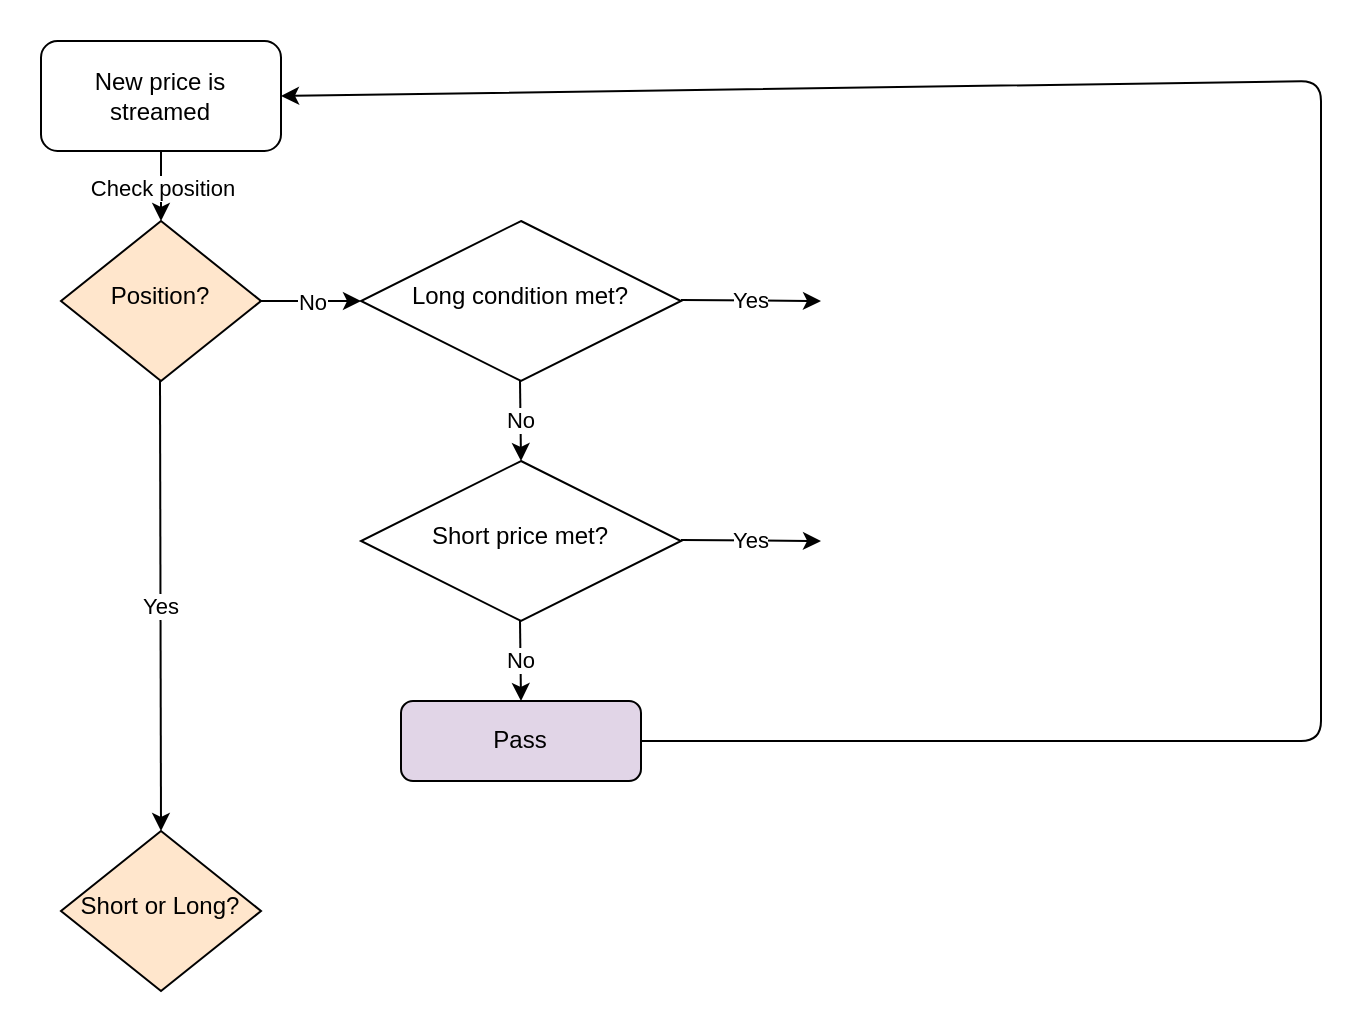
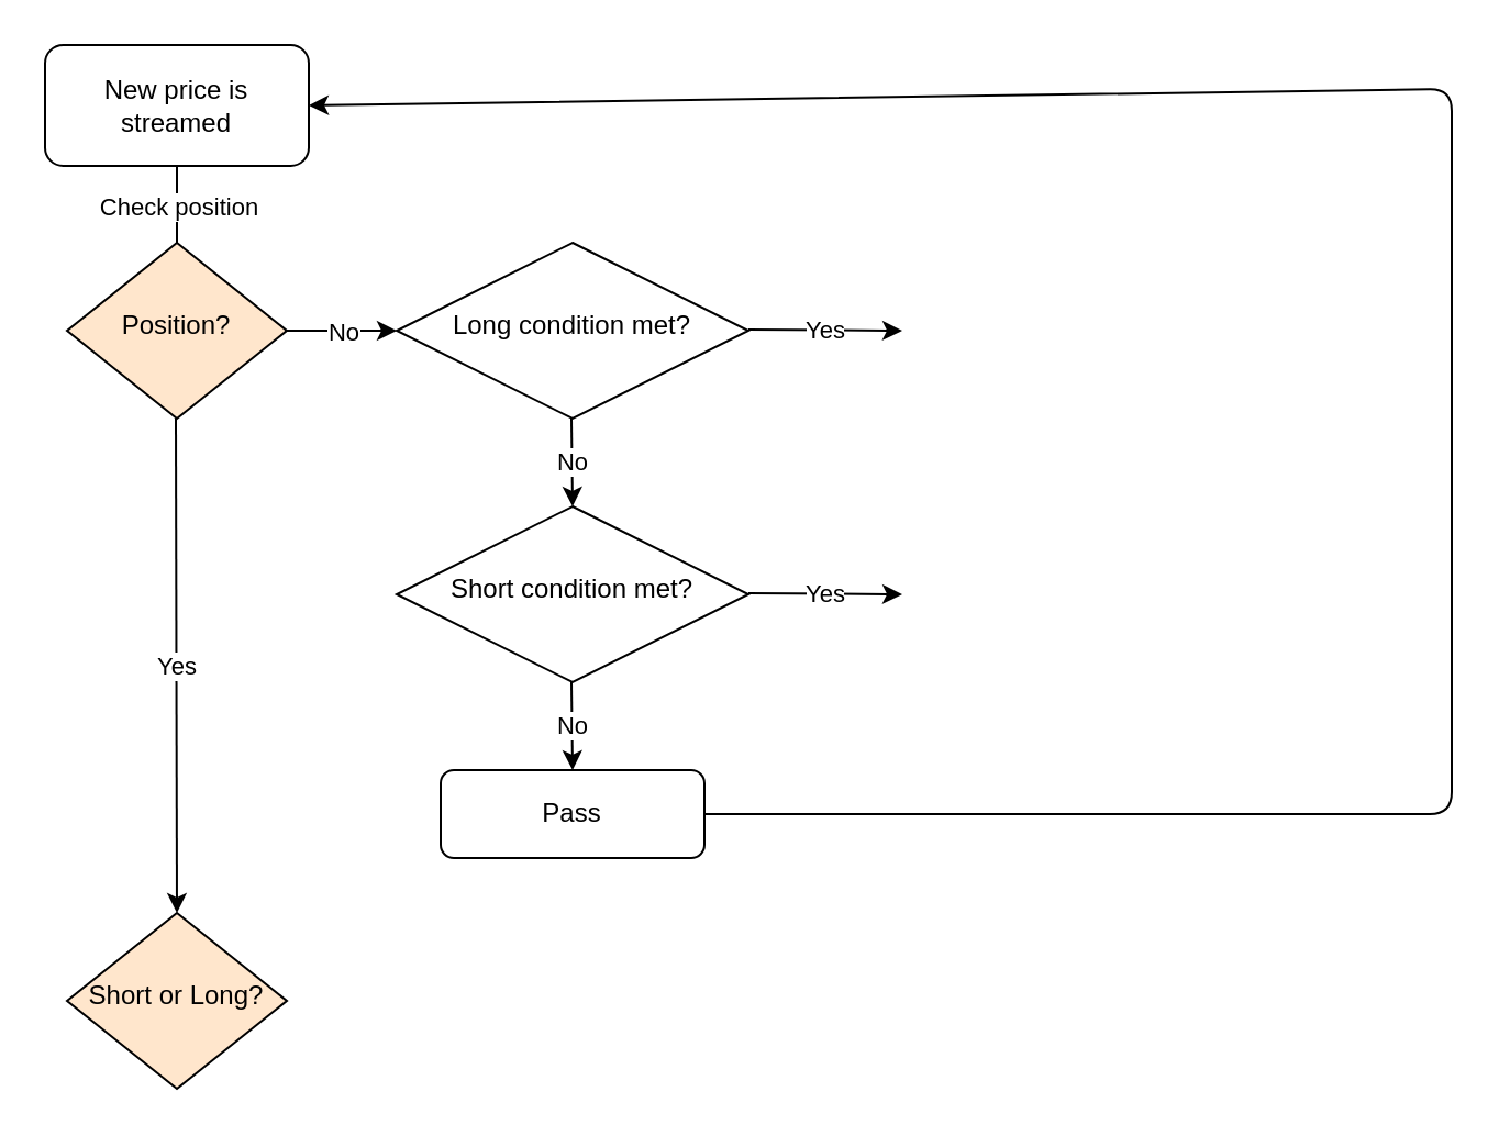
- <mxCell id="9" value="" style="endArrow=classic;html=1;fontSize=10;entryX=0.5;entryY=0;entryDx=0;entryDy=0;exitX=0.5;exitY=1;exitDx=0;exitDy=0;" edge="1" parent="1" source="2" target="3"><mxGeometry relative="1" as="geometry"><mxPoint x="40" y="80" as="sourcePoint" /><mxPoint x="140" y="80" as="targetPoint" /></mxGeometry></mxCell>
+ <mxCell id="9" value="" style="endArrow=none;html=1;fontSize=10;entryX=0.5;entryY=0;entryDx=0;entryDy=0;exitX=0.5;exitY=1;exitDx=0;exitDy=0;" edge="1" parent="1" source="2" target="3"><mxGeometry relative="1" as="geometry"><mxPoint x="40" y="80" as="sourcePoint" /><mxPoint x="140" y="80" as="targetPoint" /></mxGeometry></mxCell>
- <mxCell id="6" value="Short price met?" style="rhombus;whiteSpace=wrap;html=1;shadow=0;fontFamily=Helvetica;fontSize=12;align=center;strokeWidth=1;spacing=6;spacingTop=-4;" vertex="1" parent="1"><mxGeometry x="180" y="230" width="160" height="80" as="geometry" /></mxCell>
+ <mxCell id="6" value="Short condition met?" style="rhombus;whiteSpace=wrap;html=1;shadow=0;fontFamily=Helvetica;fontSize=12;align=center;strokeWidth=1;spacing=6;spacingTop=-4;" vertex="1" parent="1"><mxGeometry x="180" y="230" width="160" height="80" as="geometry" /></mxCell>
- <mxCell id="7" value="Pass" style="rounded=1;whiteSpace=wrap;html=1;fontSize=12;glass=0;strokeWidth=1;shadow=0;fillColor=#e1d5e7;" vertex="1" parent="1"><mxGeometry x="200" y="350" width="120" height="40" as="geometry" /></mxCell>
+ <mxCell id="7" value="Pass" style="rounded=1;whiteSpace=wrap;html=1;fontSize=12;glass=0;strokeWidth=1;shadow=0;" vertex="1" parent="1"><mxGeometry x="200" y="350" width="120" height="40" as="geometry" /></mxCell>
